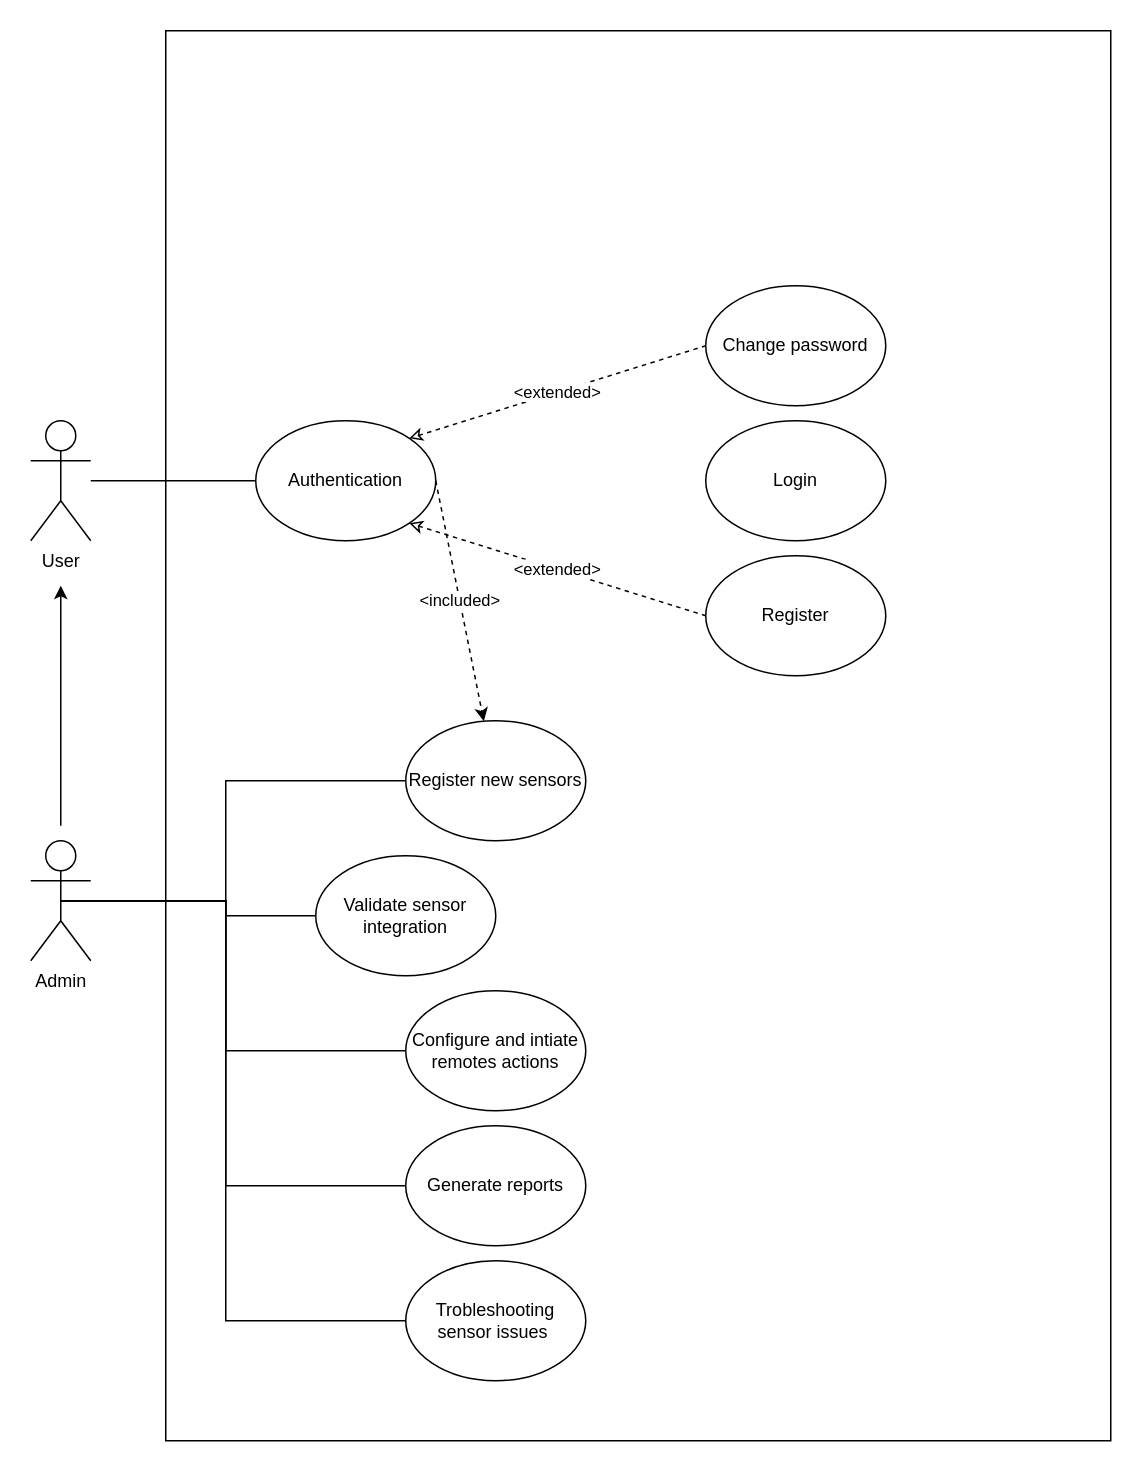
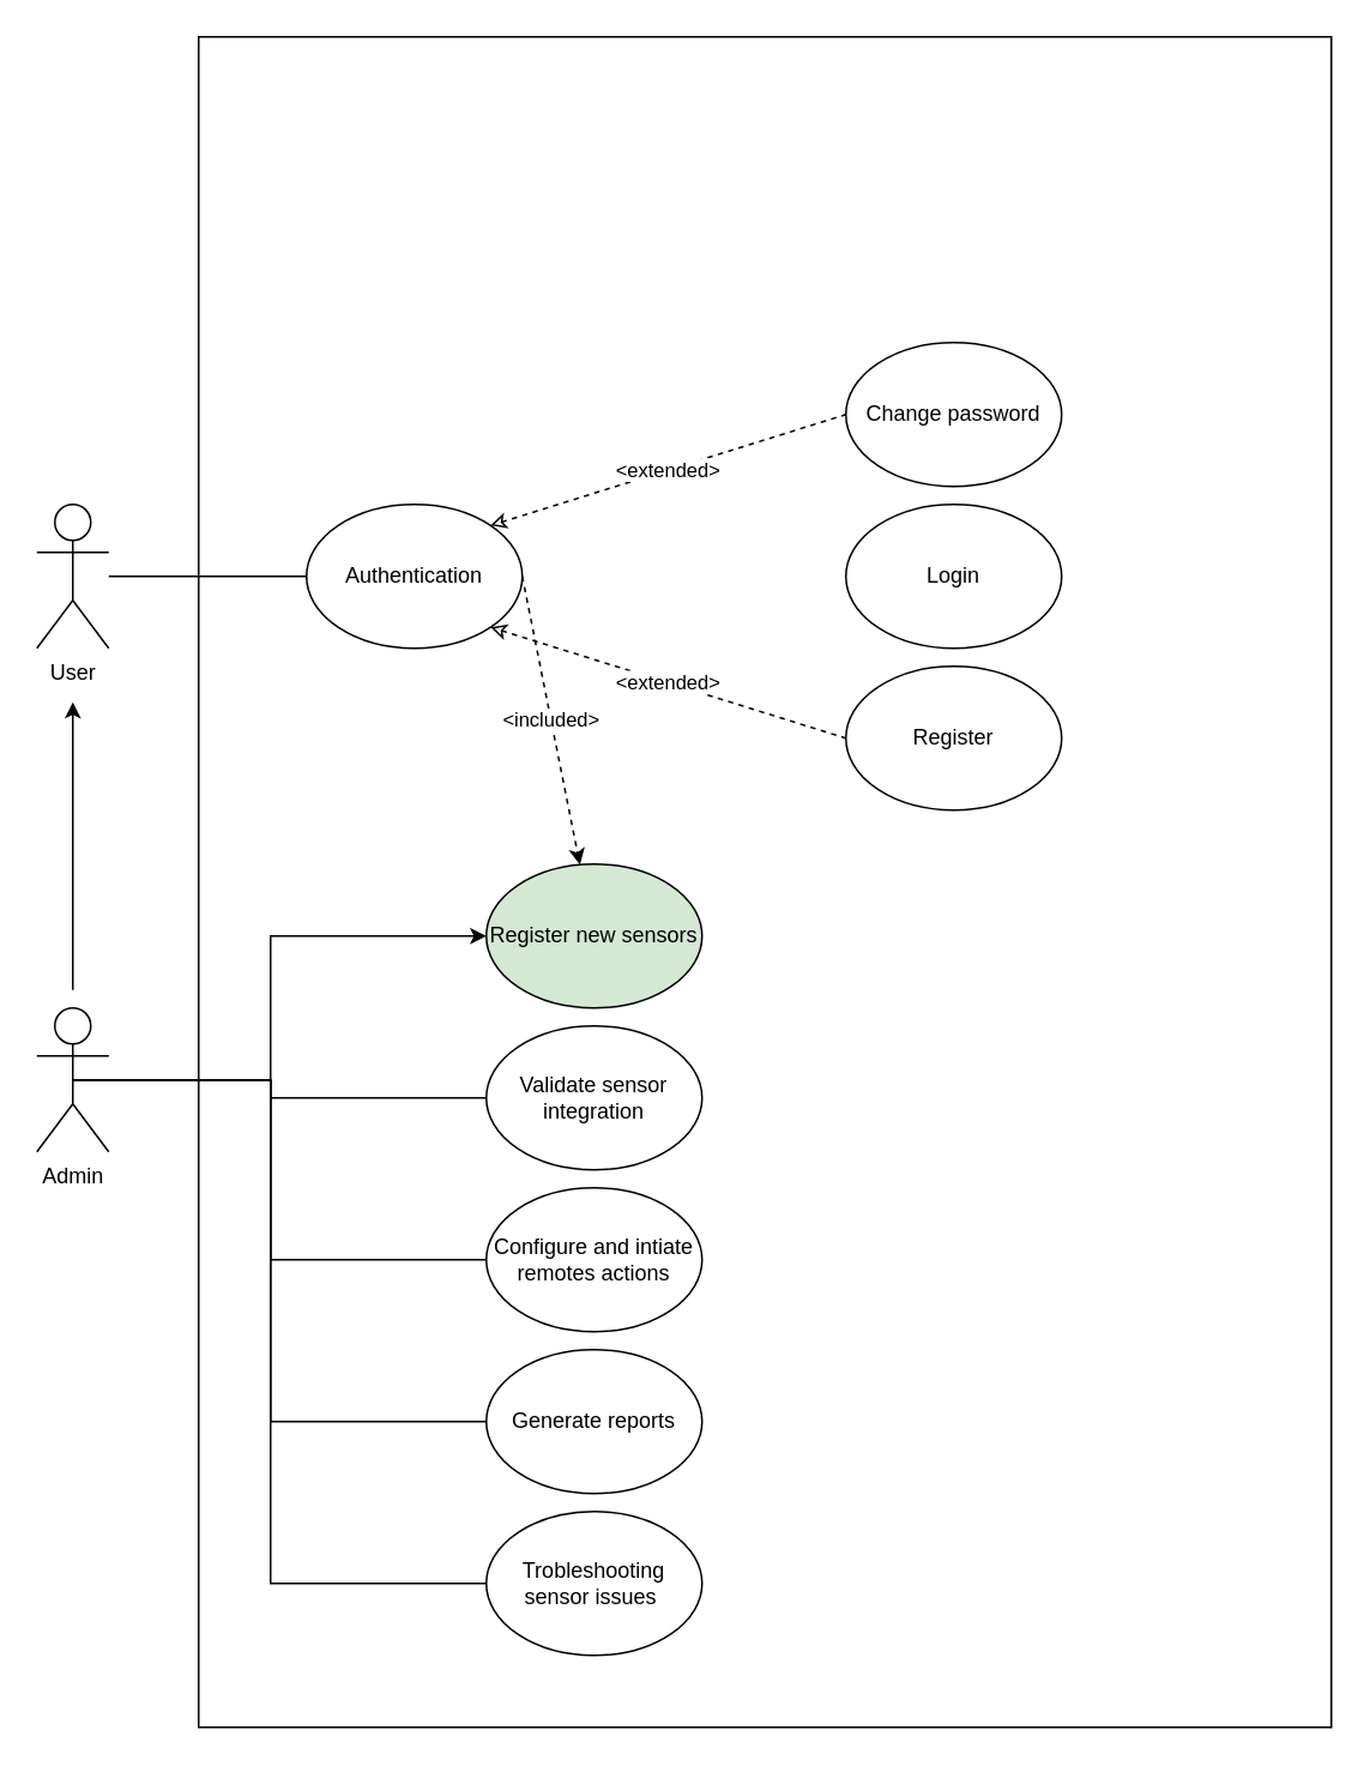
- <mxCell id="3" style="rounded=0;orthogonalLoop=1;jettySize=auto;html=1;exitX=0.5;exitY=0.5;exitDx=0;exitDy=0;exitPerimeter=0;entryX=0;entryY=0.5;entryDx=0;entryDy=0;endArrow=none;startFill=0;edgeStyle=orthogonalEdgeStyle;" parent="1" source="4" target="15" edge="1"><mxGeometry relative="1" as="geometry"><Array as="points"><mxPoint x="150" y="600" /><mxPoint x="150" y="520" /></Array></mxGeometry></mxCell>
+ <mxCell id="3" style="rounded=0;orthogonalLoop=1;jettySize=auto;html=1;exitX=0.5;exitY=0.5;exitDx=0;exitDy=0;exitPerimeter=0;entryX=0;entryY=0.5;entryDx=0;entryDy=0;endArrow=classic;startFill=0;edgeStyle=orthogonalEdgeStyle;" parent="1" source="4" target="15" edge="1"><mxGeometry relative="1" as="geometry"><Array as="points"><mxPoint x="150" y="600" /><mxPoint x="150" y="520" /></Array></mxGeometry></mxCell>
- <mxCell id="15" value="Register new sensors" style="ellipse;whiteSpace=wrap;html=1;" parent="1" vertex="1"><mxGeometry x="270" y="480" width="120" height="80" as="geometry" /></mxCell>
+ <mxCell id="15" value="Register new sensors" style="ellipse;whiteSpace=wrap;html=1;fillColor=#d5e8d4;" parent="1" vertex="1"><mxGeometry x="270" y="480" width="120" height="80" as="geometry" /></mxCell>
- <mxCell id="16" value="Validate sensor integration" style="ellipse;whiteSpace=wrap;html=1;" parent="1" vertex="1"><mxGeometry x="210" y="570" width="120" height="80" as="geometry" /></mxCell>
+ <mxCell id="16" value="Validate sensor integration" style="ellipse;whiteSpace=wrap;html=1;" parent="1" vertex="1"><mxGeometry x="270" y="570" width="120" height="80" as="geometry" /></mxCell>
